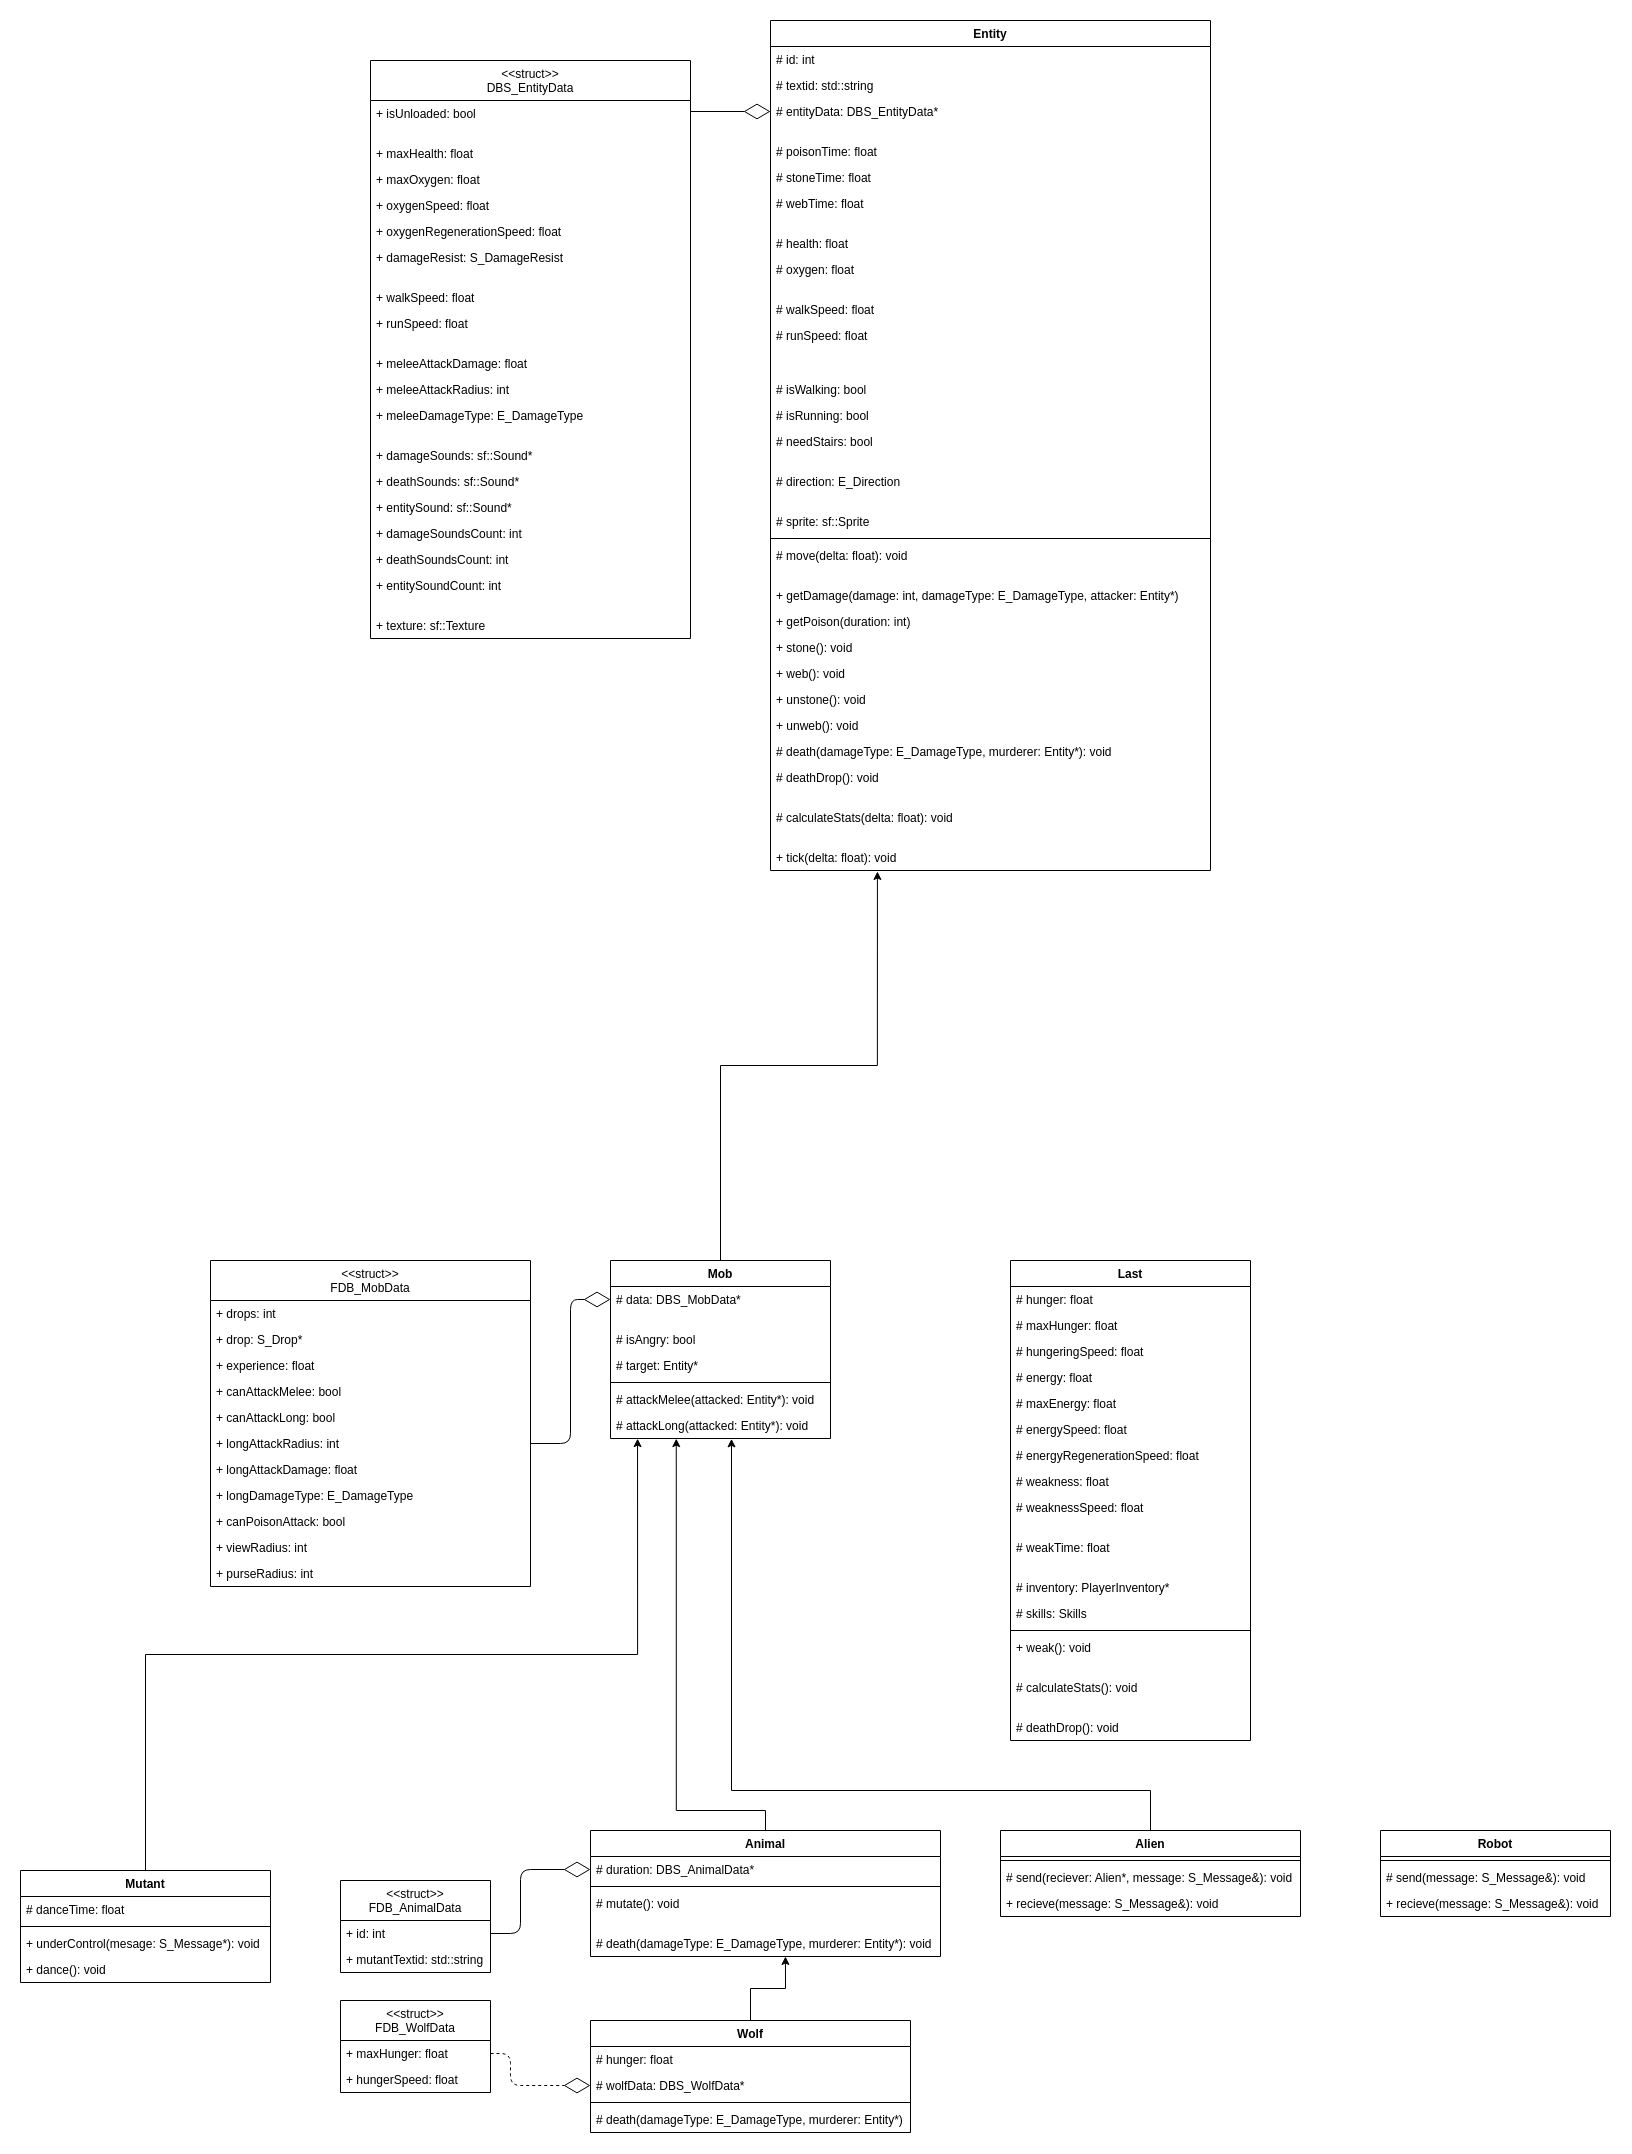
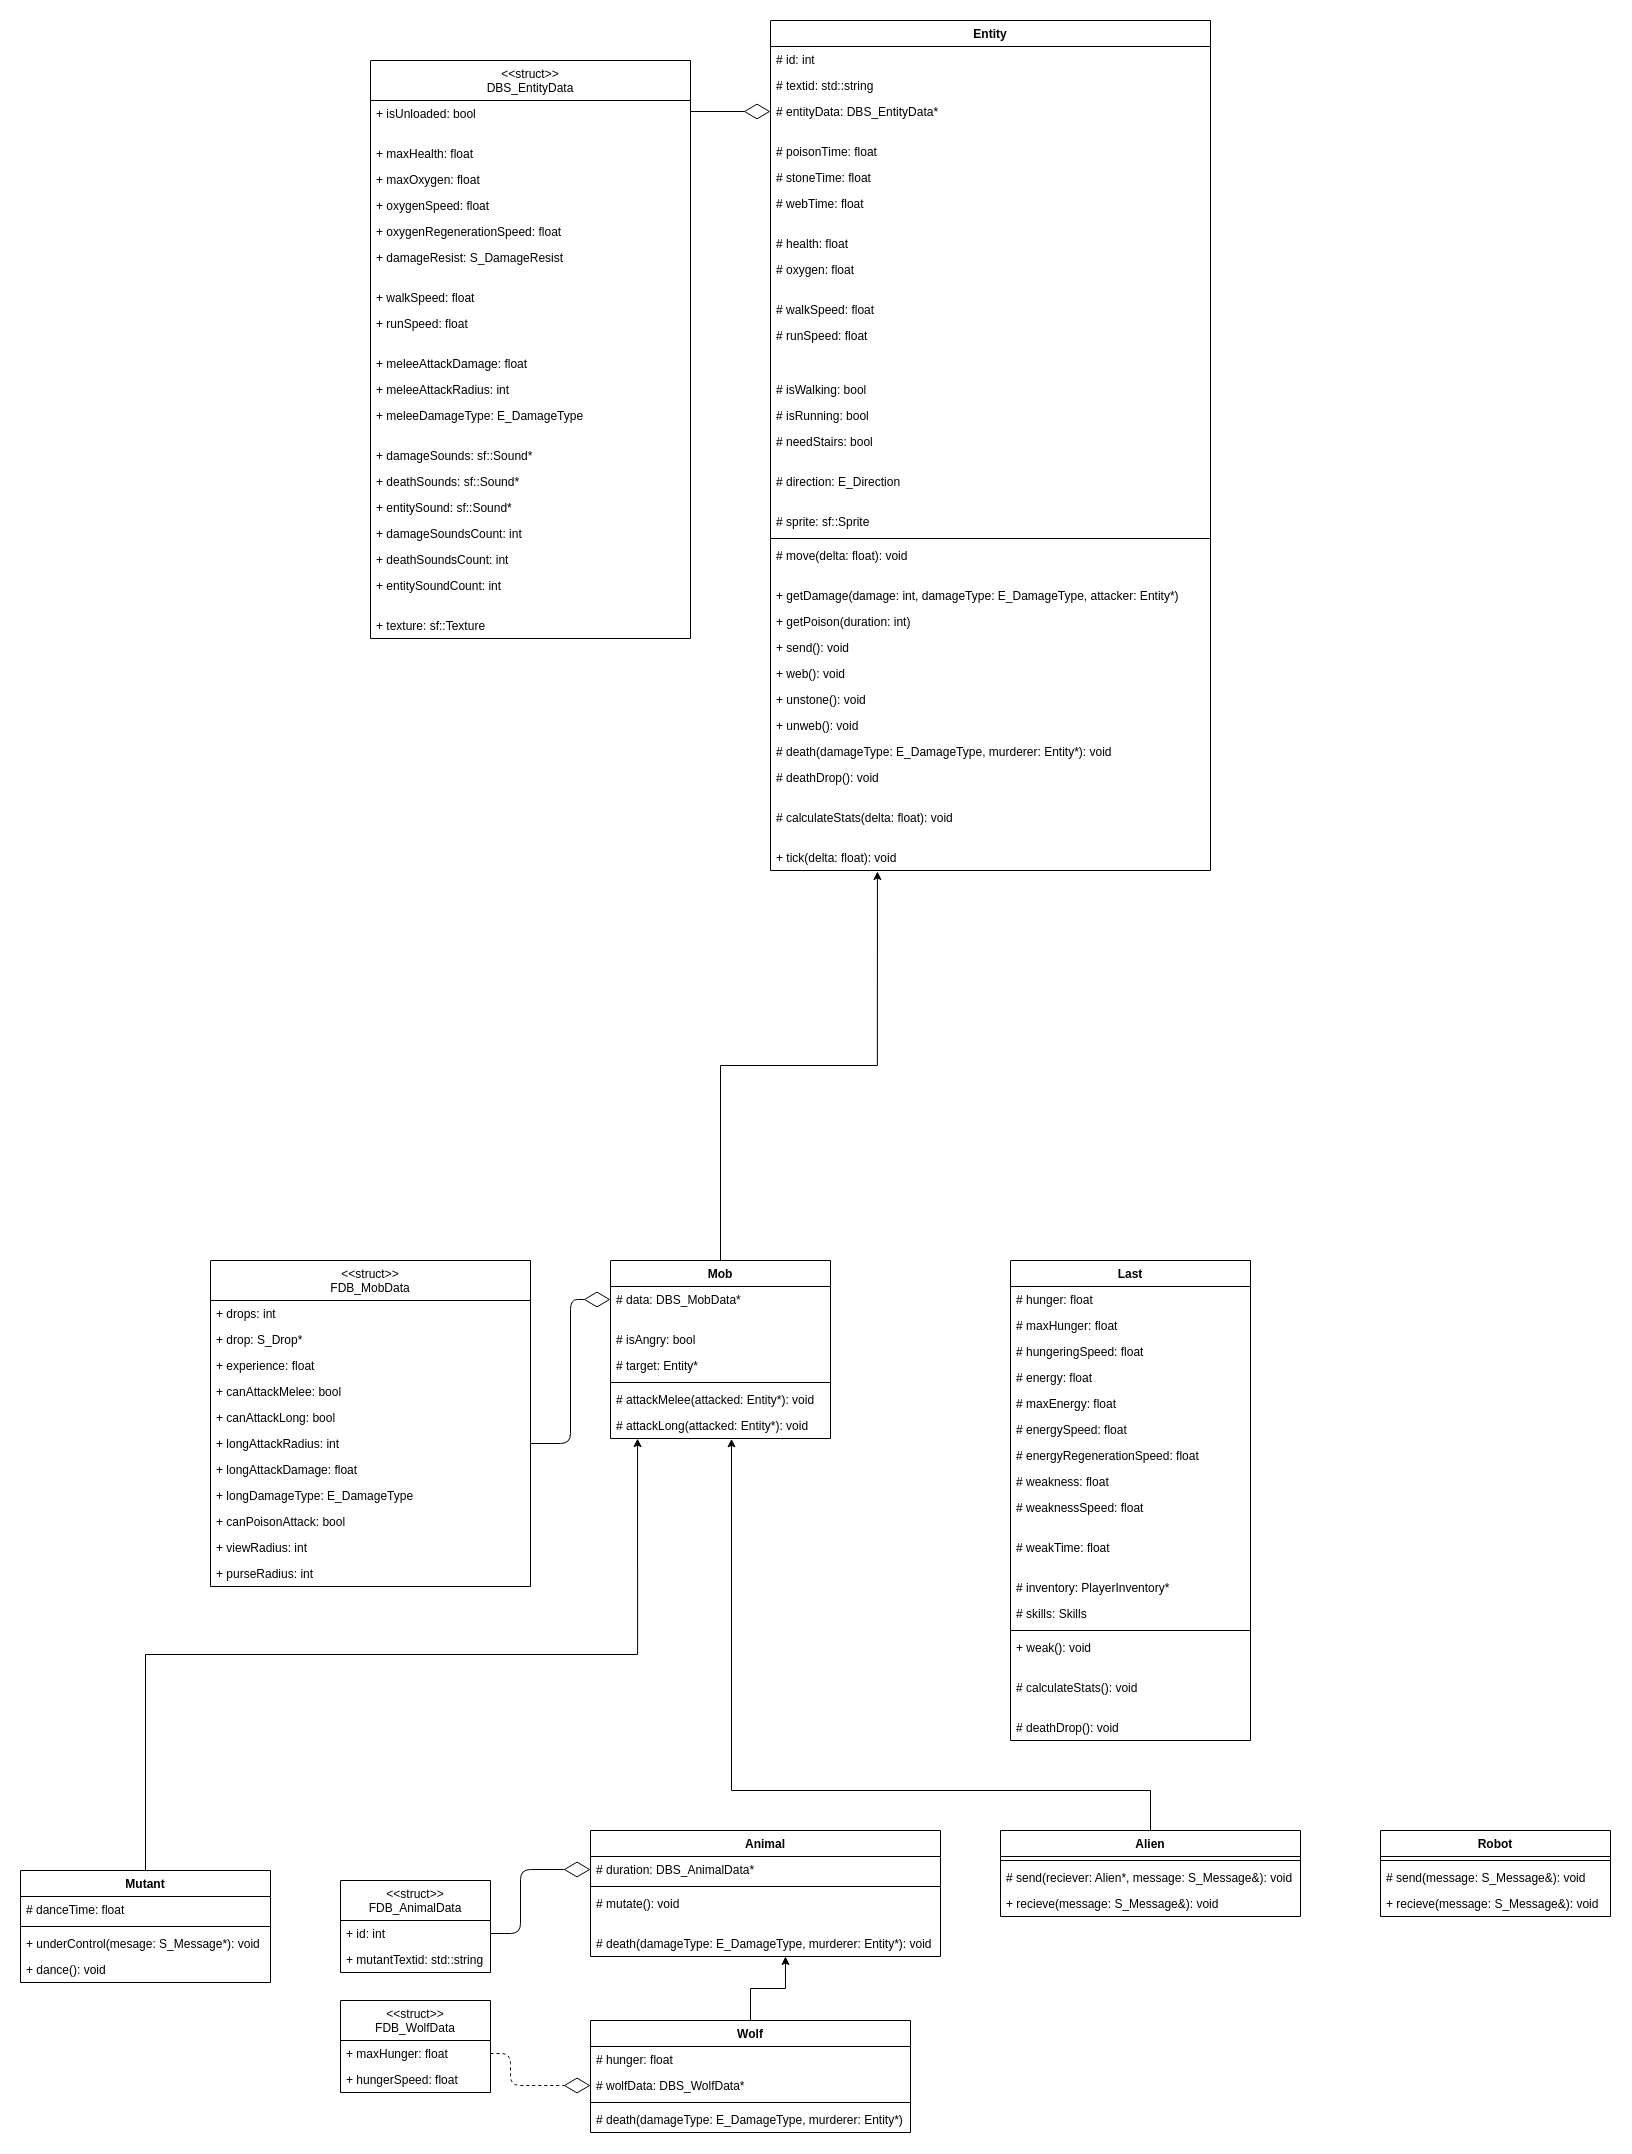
- <mxCell id="30" value="+ stone(): void" style="text;strokeColor=none;fillColor=none;align=left;verticalAlign=top;spacingLeft=4;spacingRight=4;overflow=hidden;rotatable=0;points=[[0,0.5],[1,0.5]];portConstraint=eastwest;" parent="2" vertex="1"><mxGeometry y="614" width="440" height="26" as="geometry" /></mxCell>
+ <mxCell id="30" value="+ send(): void" style="text;strokeColor=none;fillColor=none;align=left;verticalAlign=top;spacingLeft=4;spacingRight=4;overflow=hidden;rotatable=0;points=[[0,0.5],[1,0.5]];portConstraint=eastwest;" parent="2" vertex="1"><mxGeometry y="614" width="440" height="26" as="geometry" /></mxCell>
- <mxCell id="108" style="edgeStyle=orthogonalEdgeStyle;rounded=0;orthogonalLoop=1;jettySize=auto;html=1;exitX=0.5;exitY=0;exitDx=0;exitDy=0;entryX=0.299;entryY=1.005;entryDx=0;entryDy=0;entryPerimeter=0;" parent="1" source="109" target="93" edge="1"><mxGeometry relative="1" as="geometry"><Array as="points"><mxPoint x="765" y="1810" /><mxPoint x="676" y="1810" /></Array></mxGeometry></mxCell>
